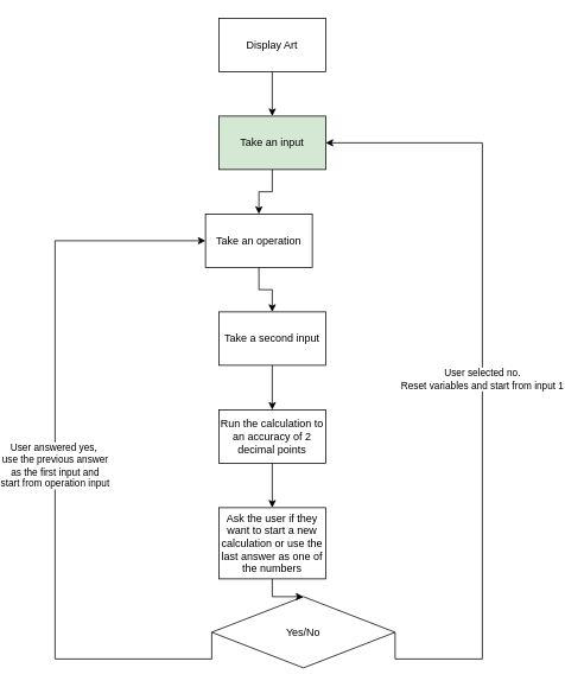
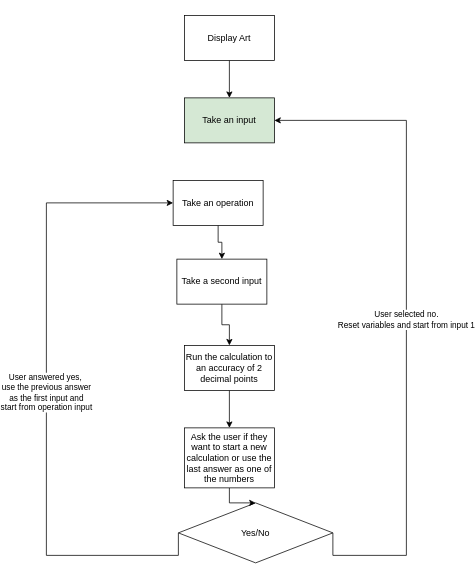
- <mxCell id="4" style="edgeStyle=orthogonalEdgeStyle;rounded=0;orthogonalLoop=1;jettySize=auto;html=1;exitX=0.5;exitY=1;exitDx=0;exitDy=0;entryX=0.5;entryY=0;entryDx=0;entryDy=0;" edge="1" parent="1" source="5" target="7"><mxGeometry relative="1" as="geometry" /></mxCell>
- <mxCell id="9" value="Take a second input&lt;br&gt;" style="rounded=0;whiteSpace=wrap;html=1;" vertex="1" parent="1"><mxGeometry x="204" y="350" width="120" height="60" as="geometry" /></mxCell>
+ <mxCell id="9" value="Take a second input&lt;br&gt;" style="rounded=0;whiteSpace=wrap;html=1;" vertex="1" parent="1"><mxGeometry x="194" y="345" width="120" height="60" as="geometry" /></mxCell>
